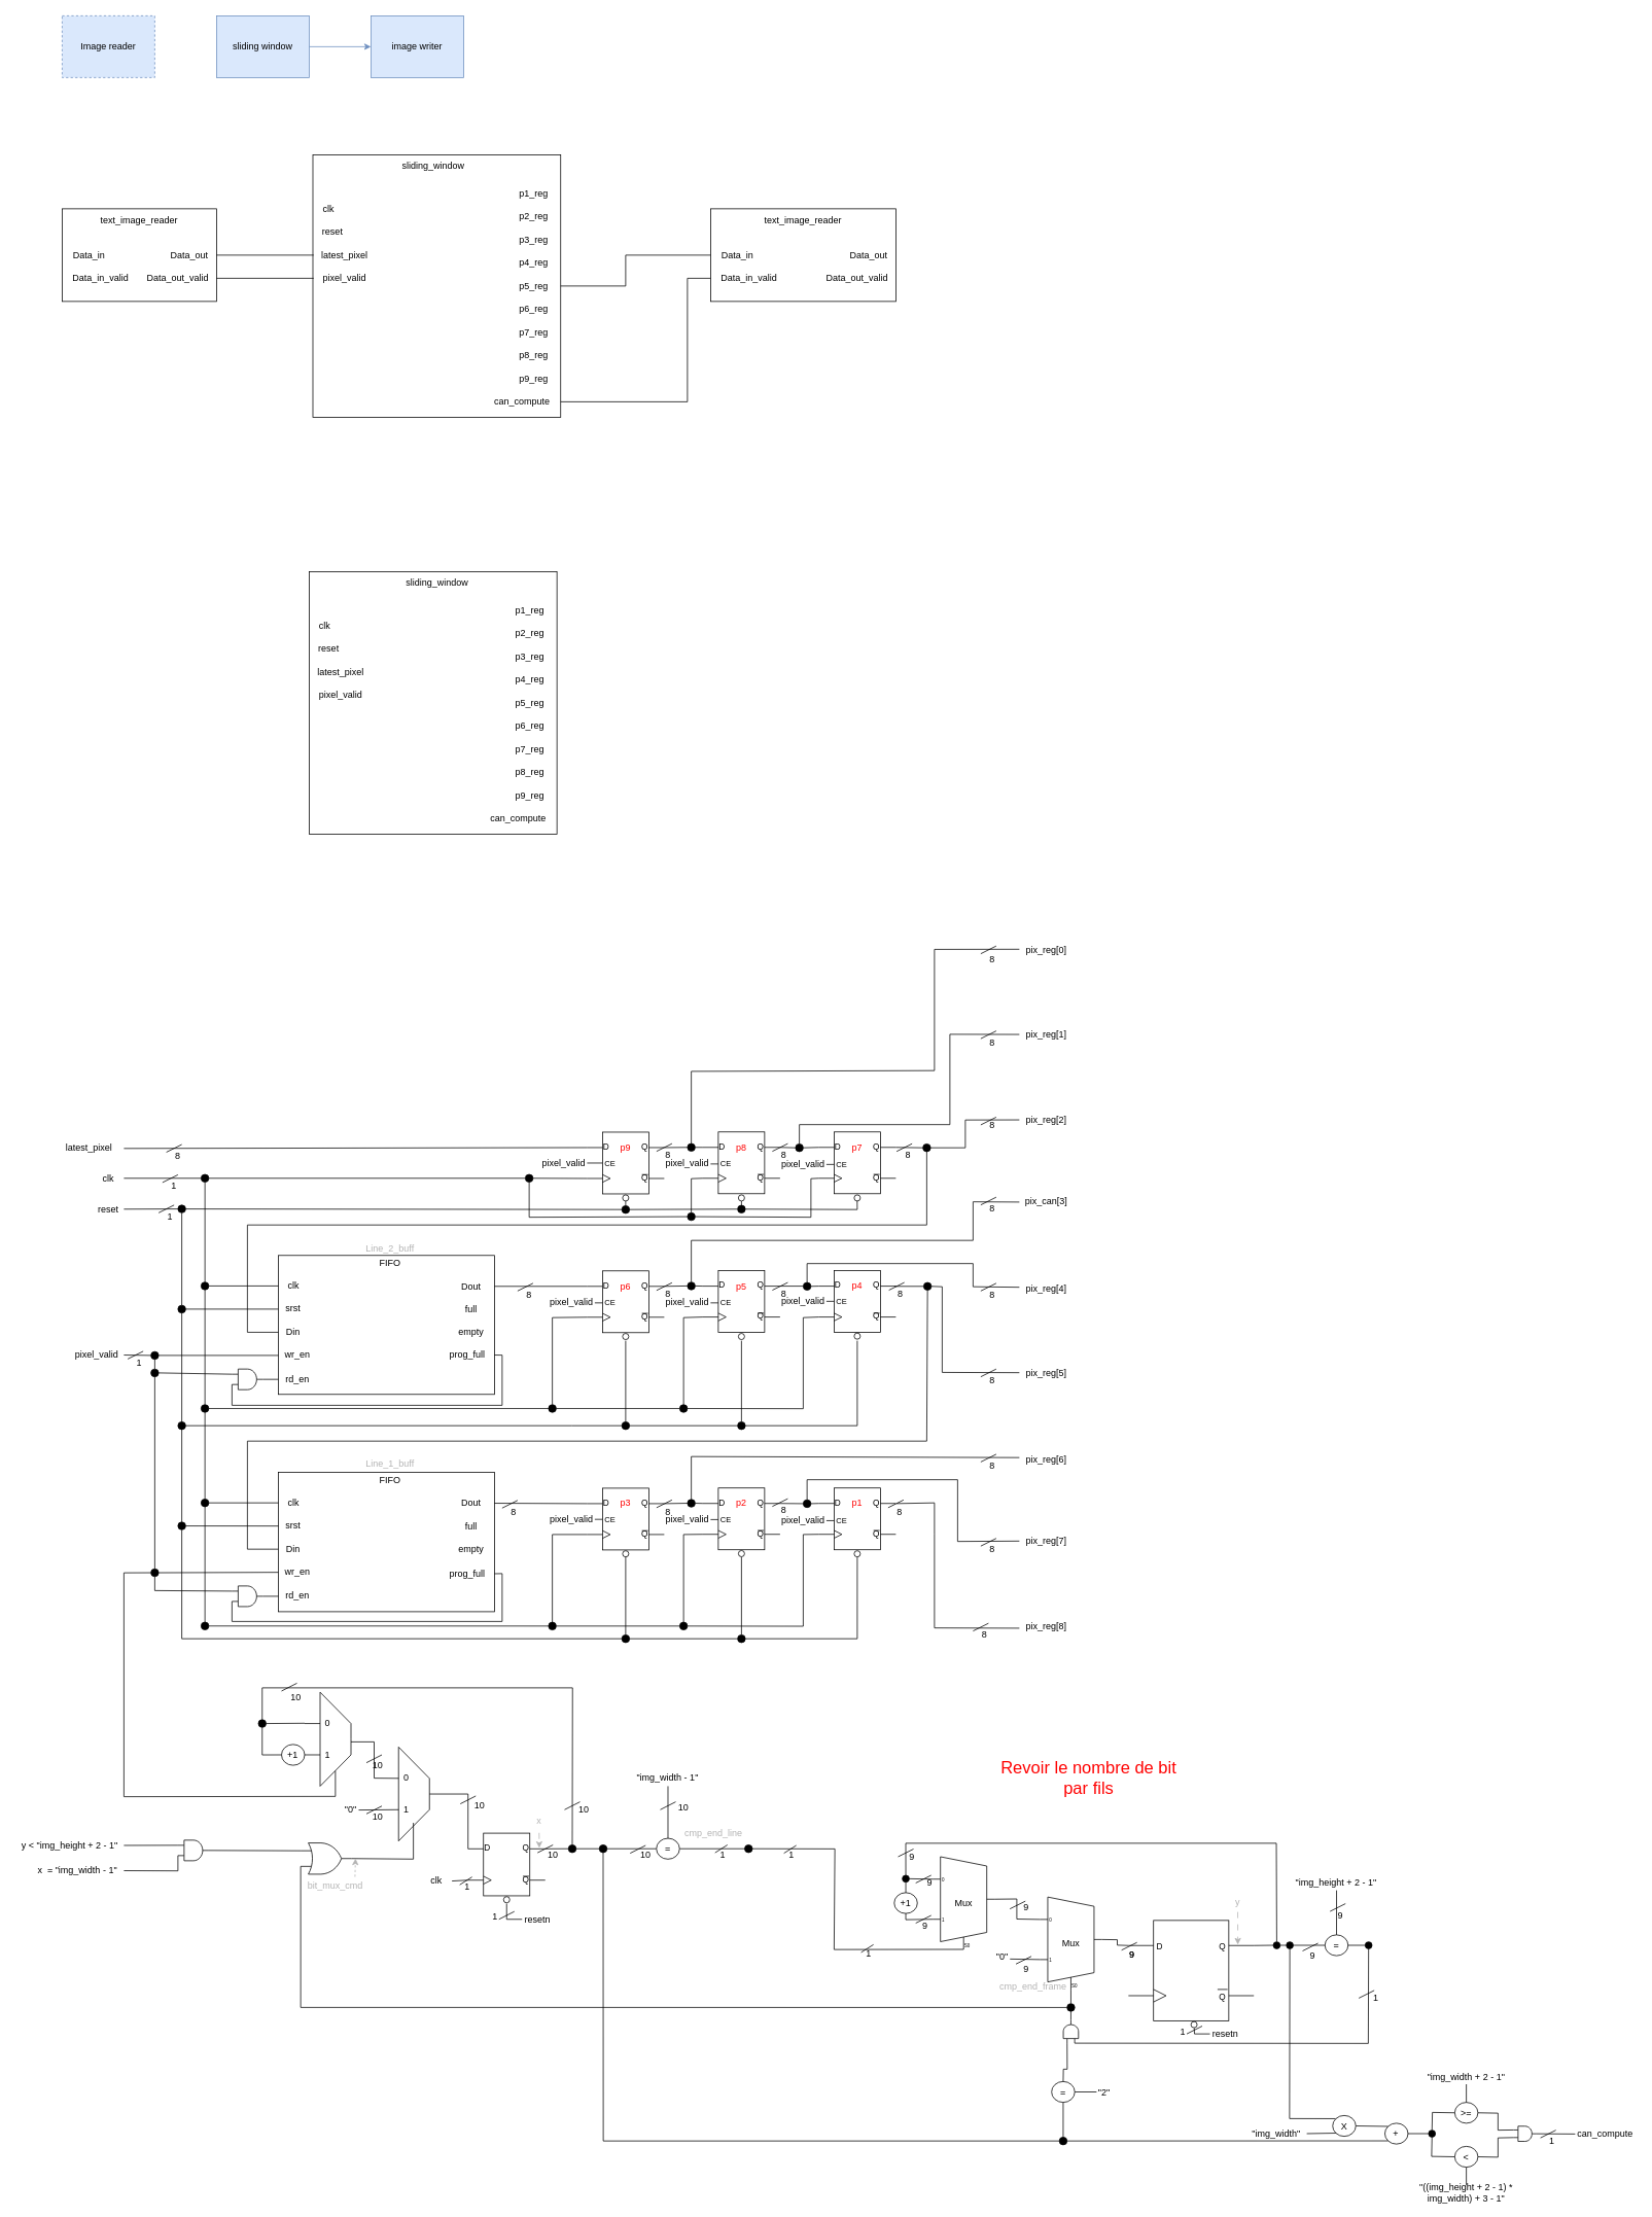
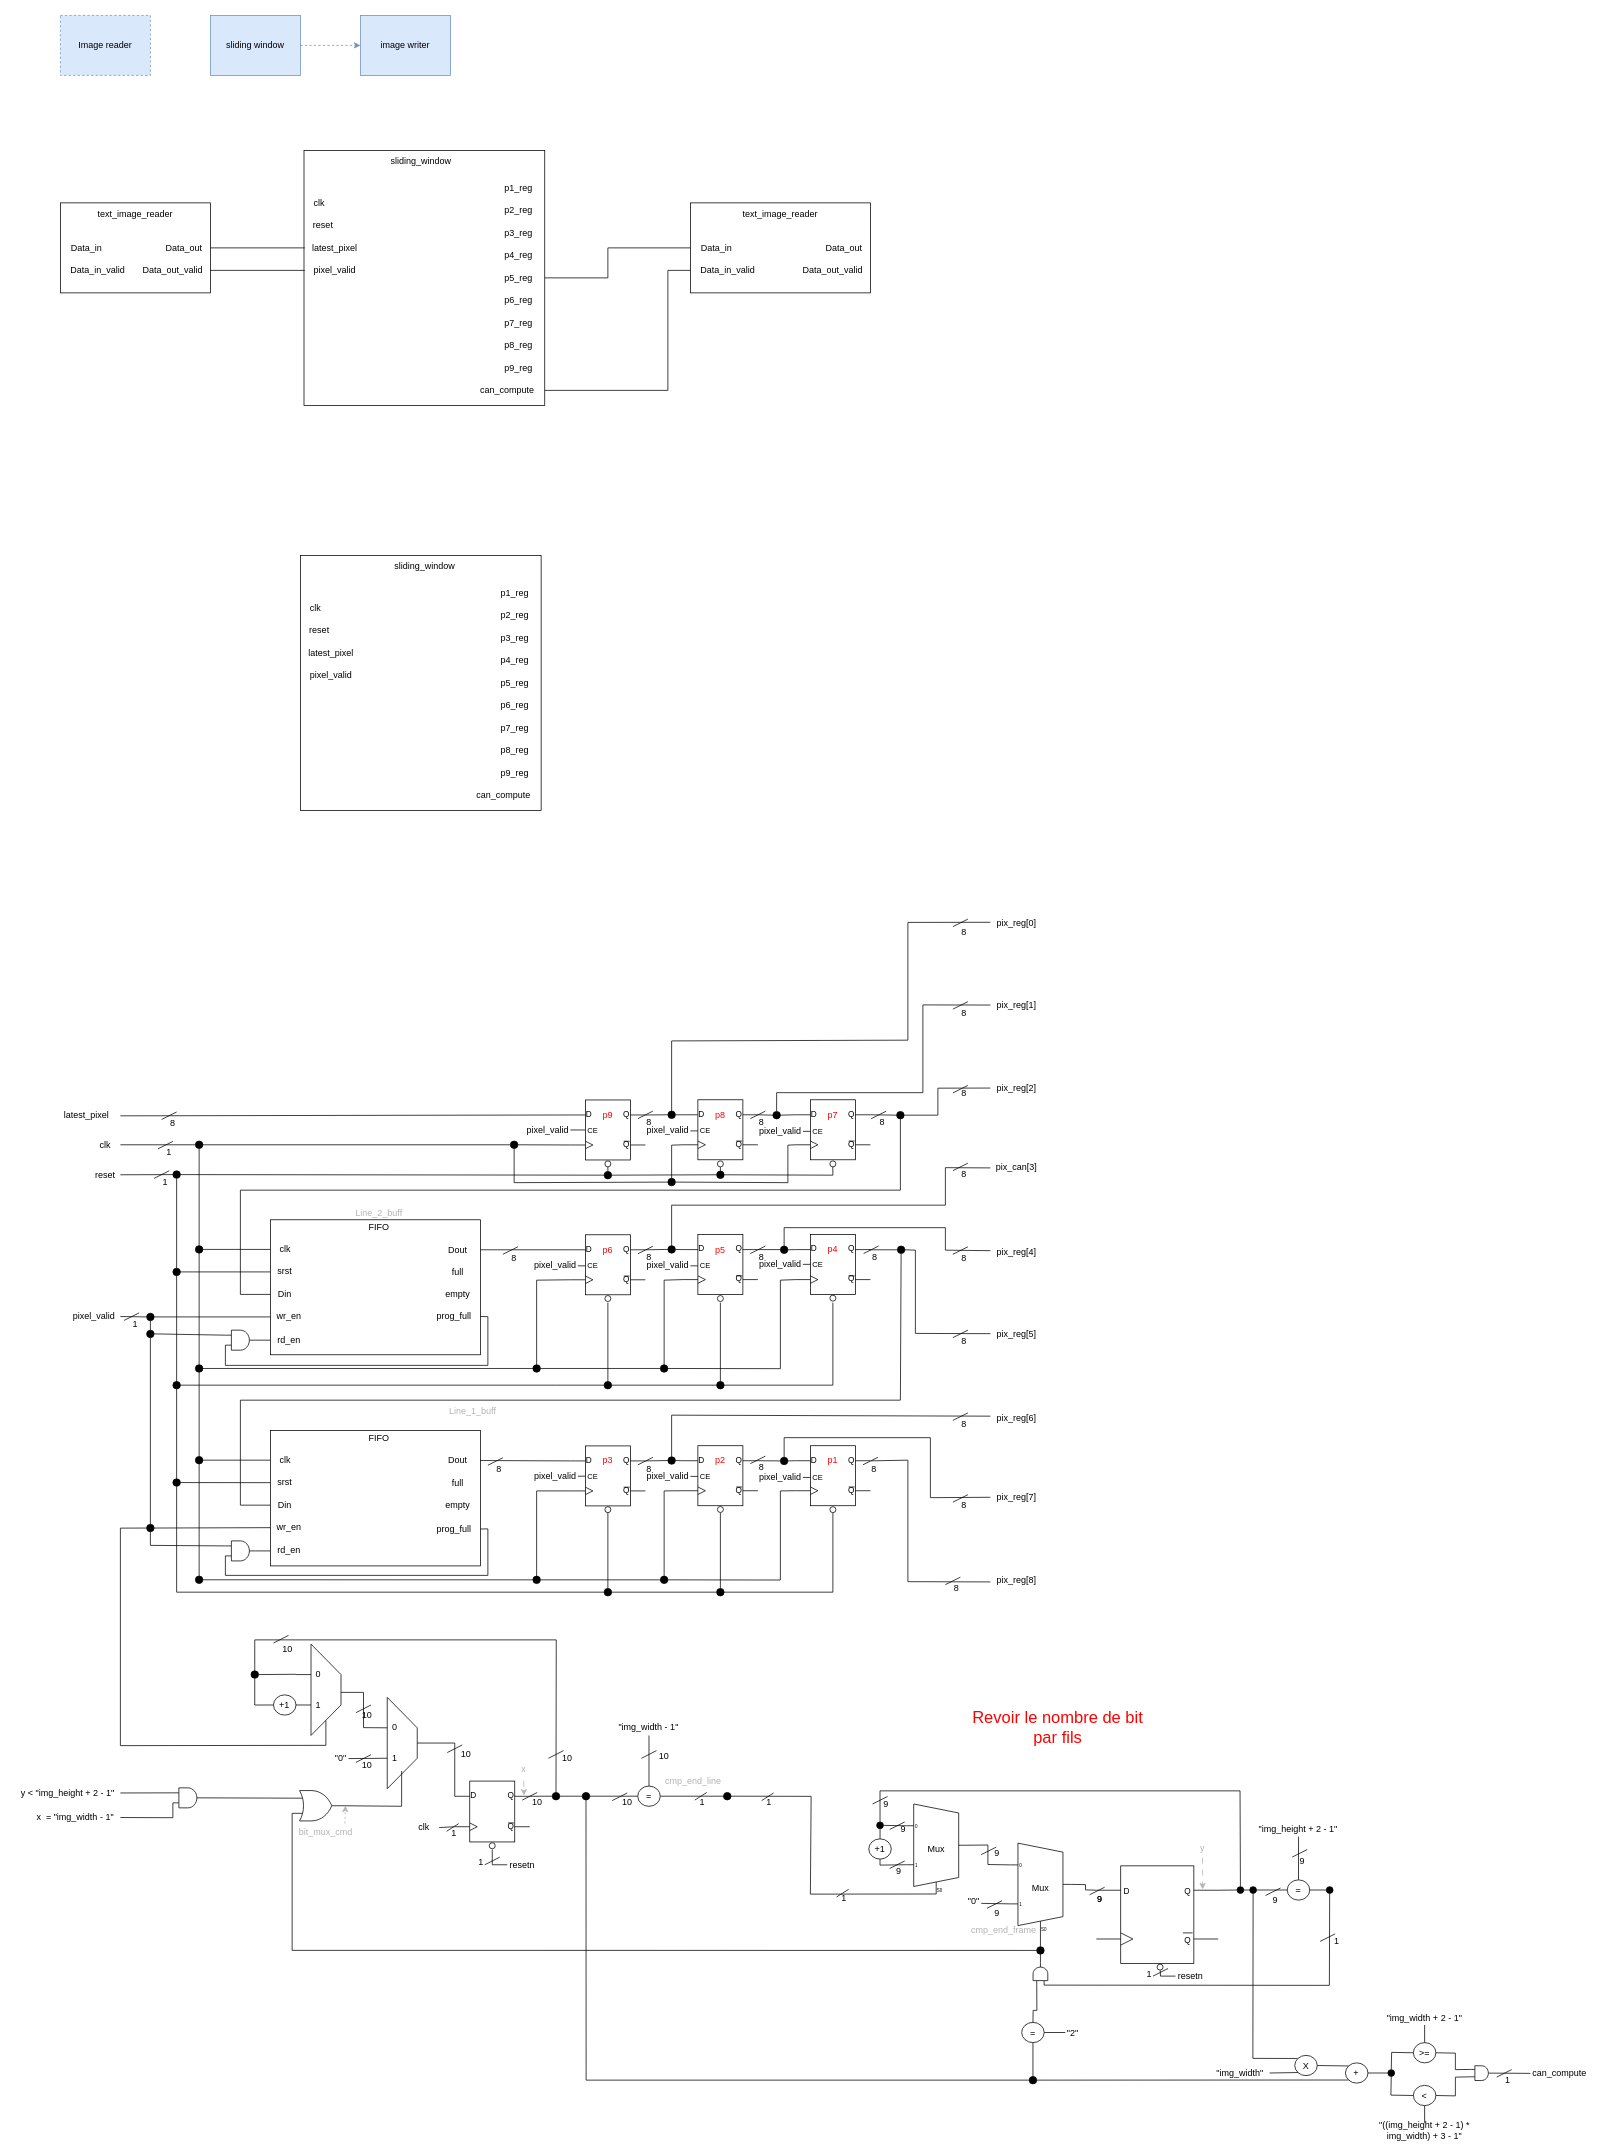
- <mxCell id="7" value="" style="edgeStyle=orthogonalEdgeStyle;rounded=0;orthogonalLoop=1;jettySize=auto;html=1;fillColor=#dae8fc;strokeColor=#6c8ebf;" edge="1" parent="1" source="8" target="9"><mxGeometry relative="1" as="geometry" /></mxCell>
+ <mxCell id="7" value="" style="edgeStyle=orthogonalEdgeStyle;rounded=0;orthogonalLoop=1;jettySize=auto;html=1;fillColor=#dae8fc;strokeColor=#6c8ebf;dashed=1;" edge="1" parent="1" source="8" target="9"><mxGeometry relative="1" as="geometry" /></mxCell>
- <mxCell id="100" value="Line_1_buff" style="text;html=1;strokeColor=none;fillColor=none;align=center;verticalAlign=middle;whiteSpace=wrap;rounded=0;fontColor=#B3B3B3;" vertex="1" parent="1"><mxGeometry x="445" y="1886.38" width="120" height="19" as="geometry" /></mxCell>
+ <mxCell id="100" value="Line_1_buff" style="text;html=1;strokeColor=none;fillColor=none;align=center;verticalAlign=middle;whiteSpace=wrap;rounded=0;fontColor=#B3B3B3;" vertex="1" parent="1"><mxGeometry x="570" y="1871.38" width="120" height="19" as="geometry" /></mxCell>
